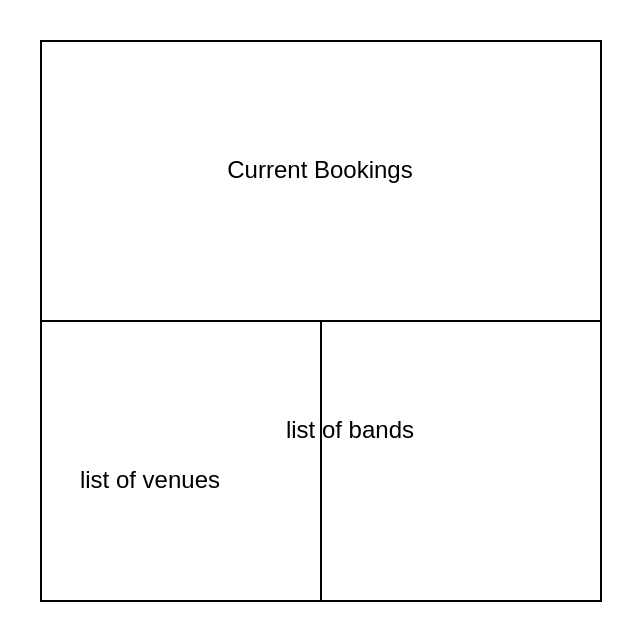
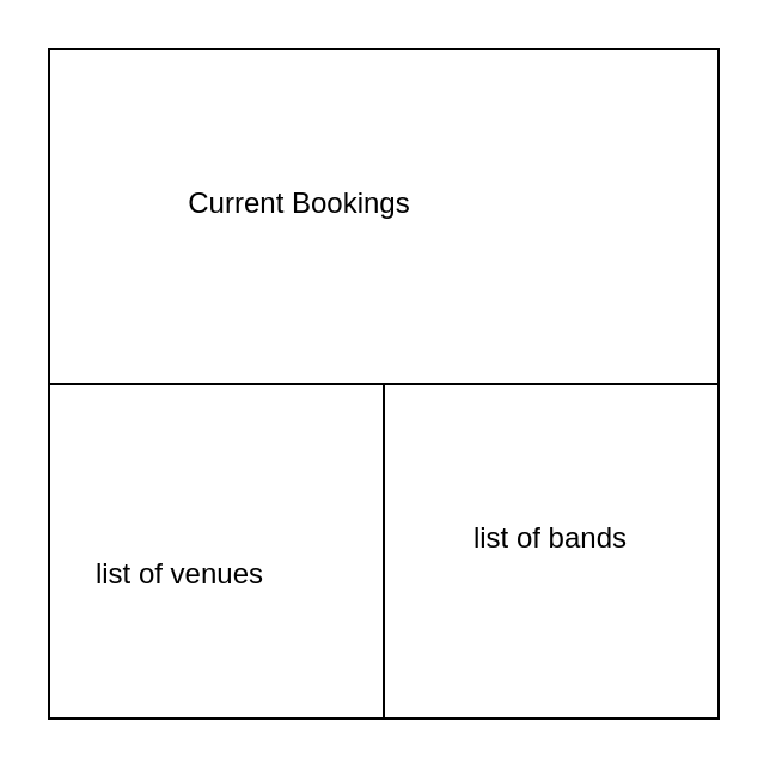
- <mxCell id="5" value="Current Bookings" style="text;html=1;strokeColor=none;fillColor=none;align=center;verticalAlign=middle;whiteSpace=wrap;rounded=0;" vertex="1" parent="1"><mxGeometry x="100" y="70" width="120" height="30" as="geometry" /></mxCell>
+ <mxCell id="5" value="Current Bookings" style="text;html=1;strokeColor=none;fillColor=none;align=center;verticalAlign=middle;whiteSpace=wrap;rounded=0;" vertex="1" parent="1"><mxGeometry x="65" y="70" width="120" height="30" as="geometry" /></mxCell>
- <mxCell id="7" value="list of bands" style="text;html=1;strokeColor=none;fillColor=none;align=center;verticalAlign=middle;whiteSpace=wrap;rounded=0;" vertex="1" parent="1"><mxGeometry x="135" y="200" width="80" height="30" as="geometry" /></mxCell>
+ <mxCell id="7" value="list of bands" style="text;html=1;strokeColor=none;fillColor=none;align=center;verticalAlign=middle;whiteSpace=wrap;rounded=0;" vertex="1" parent="1"><mxGeometry x="190" y="210" width="80" height="30" as="geometry" /></mxCell>
